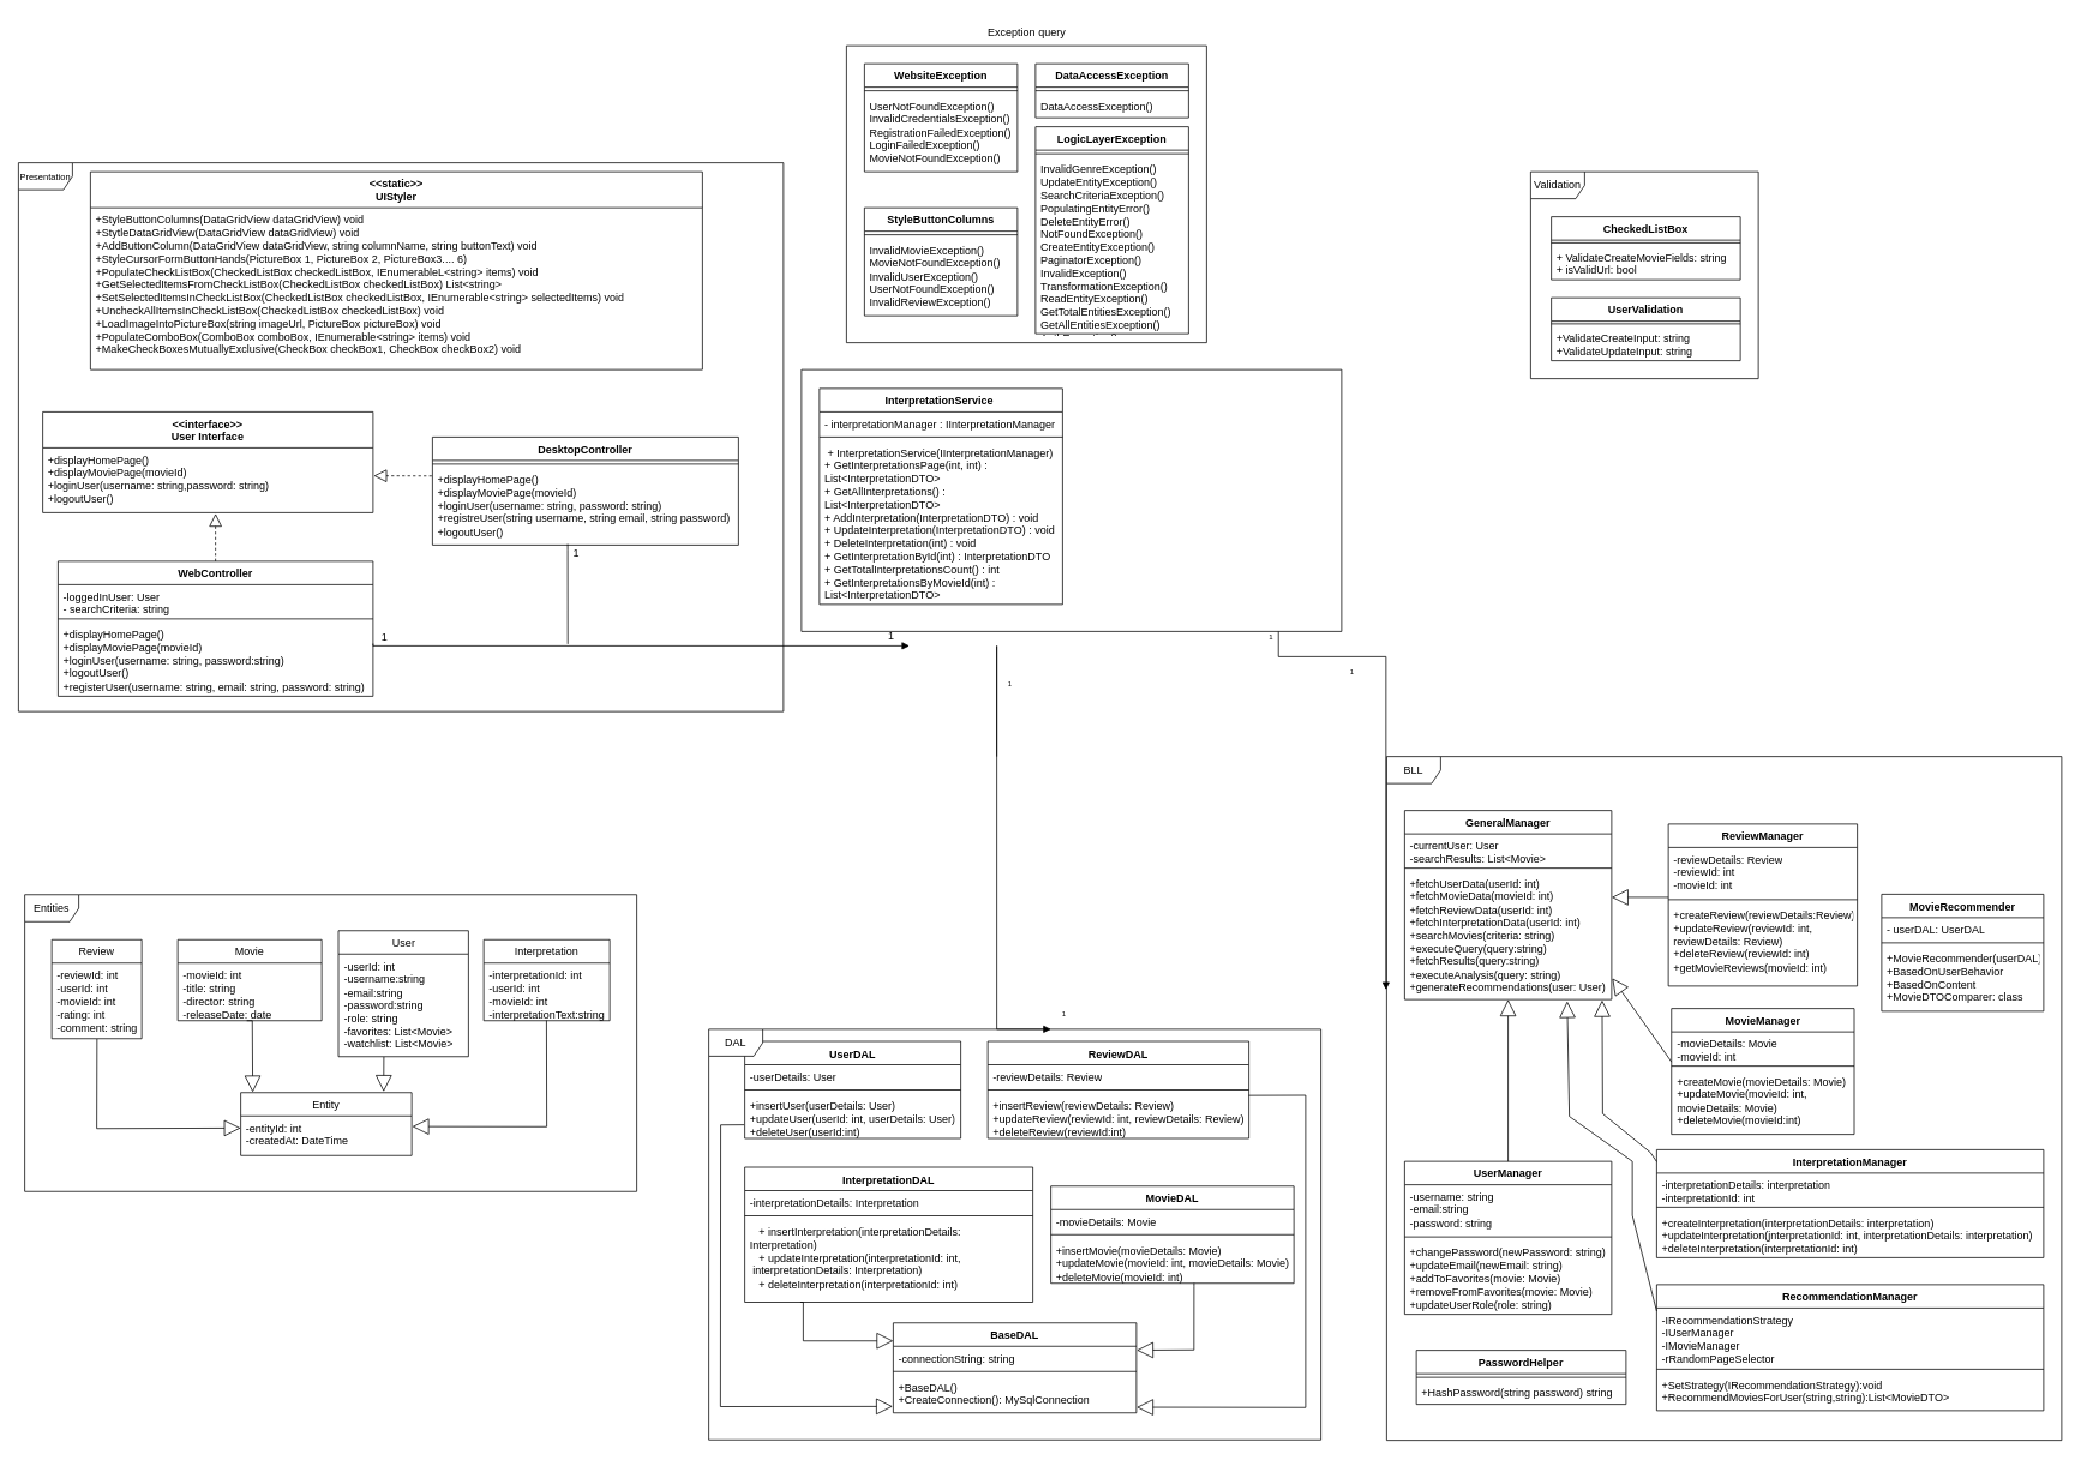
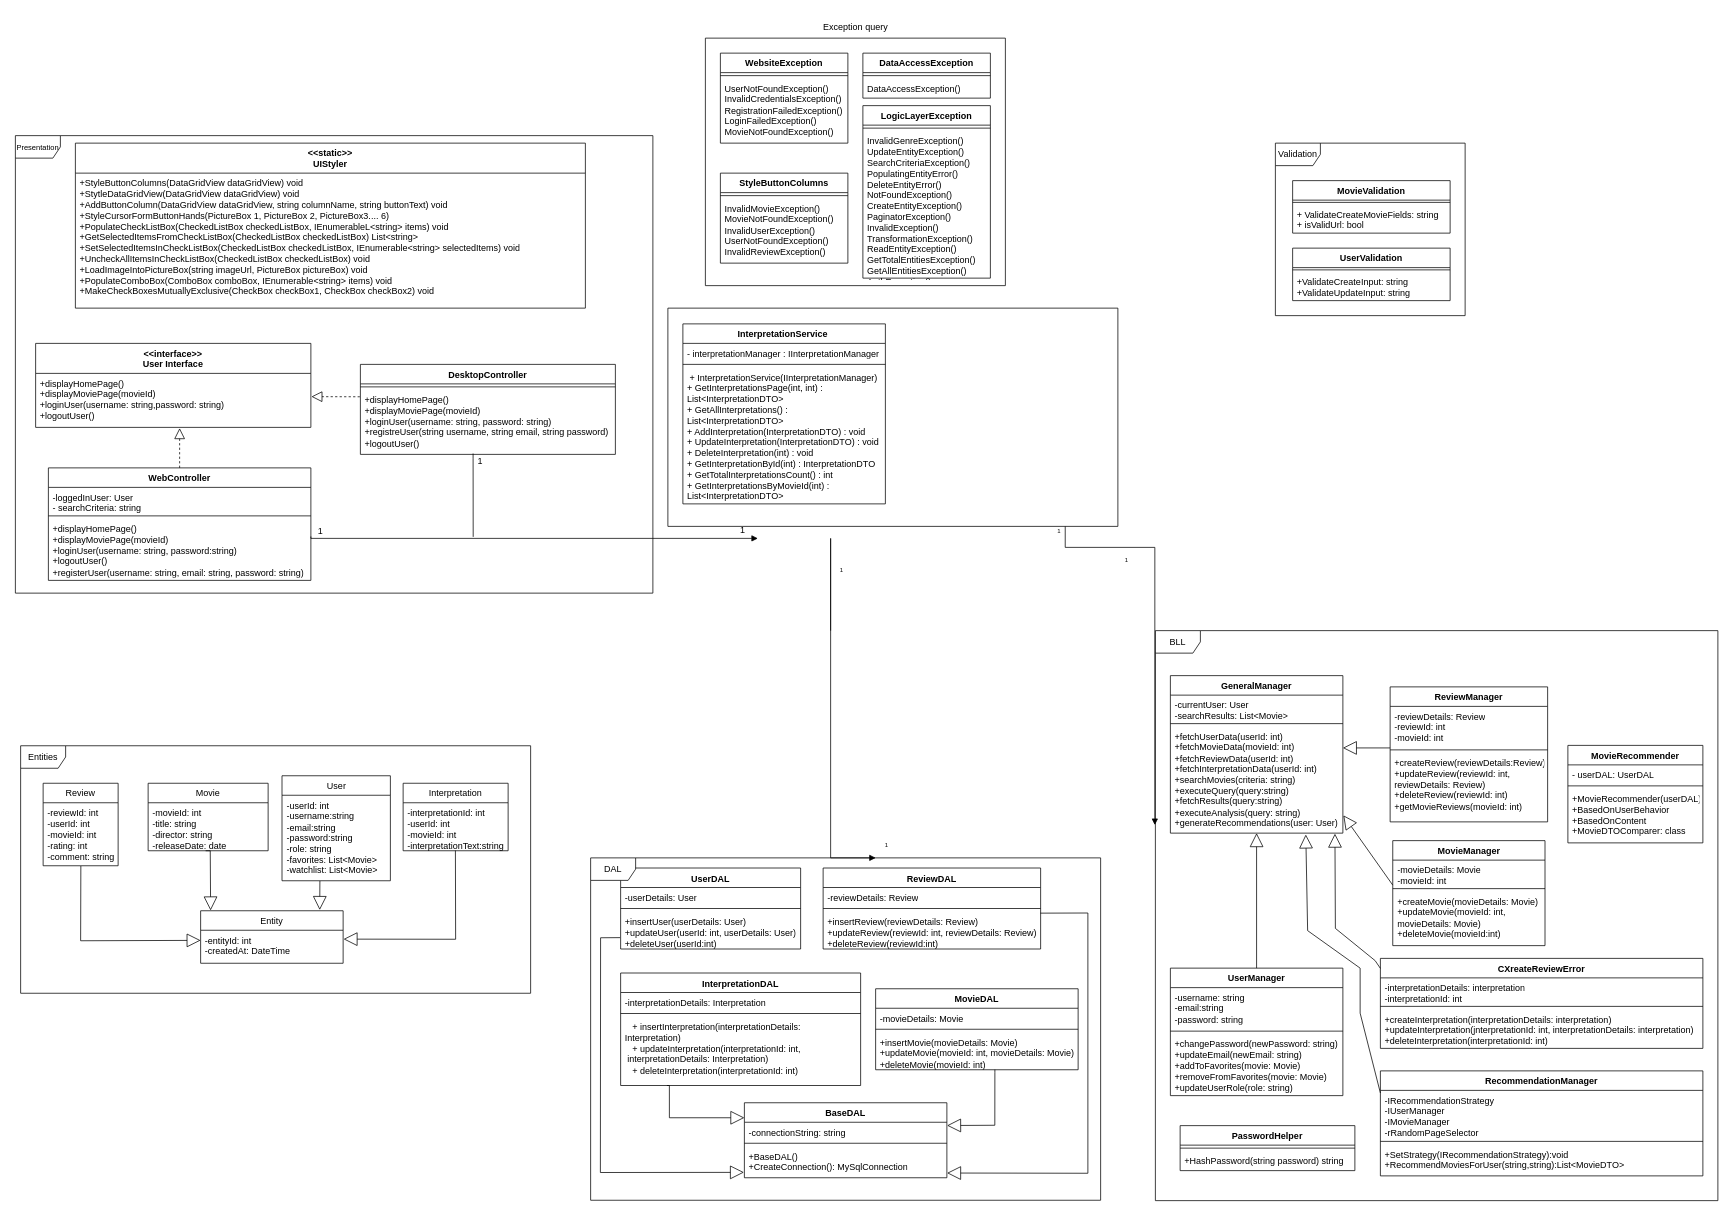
- <mxCell id="105" value="CheckedListBox" style="swimlane;fontStyle=1;align=center;verticalAlign=top;childLayout=stackLayout;horizontal=1;startSize=26;horizontalStack=0;resizeParent=1;resizeParentMax=0;resizeLast=0;collapsible=1;marginBottom=0;whiteSpace=wrap;html=1;" parent="1" vertex="1"><mxGeometry x="1723" y="240" width="210" height="70" as="geometry" /></mxCell>
+ <mxCell id="105" value="MovieValidation" style="swimlane;fontStyle=1;align=center;verticalAlign=top;childLayout=stackLayout;horizontal=1;startSize=26;horizontalStack=0;resizeParent=1;resizeParentMax=0;resizeLast=0;collapsible=1;marginBottom=0;whiteSpace=wrap;html=1;" parent="1" vertex="1"><mxGeometry x="1723" y="240" width="210" height="70" as="geometry" /></mxCell>
- <mxCell id="39" value="InterpretationManager" style="swimlane;fontStyle=1;align=center;verticalAlign=top;childLayout=stackLayout;horizontal=1;startSize=26;horizontalStack=0;resizeParent=1;resizeParentMax=0;resizeLast=0;collapsible=1;marginBottom=0;whiteSpace=wrap;html=1;" parent="1" vertex="1"><mxGeometry x="1840" y="1277" width="430" height="120" as="geometry" /></mxCell>
+ <mxCell id="39" value="CXreateReviewError" style="swimlane;fontStyle=1;align=center;verticalAlign=top;childLayout=stackLayout;horizontal=1;startSize=26;horizontalStack=0;resizeParent=1;resizeParentMax=0;resizeLast=0;collapsible=1;marginBottom=0;whiteSpace=wrap;html=1;" parent="1" vertex="1"><mxGeometry x="1840" y="1277" width="430" height="120" as="geometry" /></mxCell>
